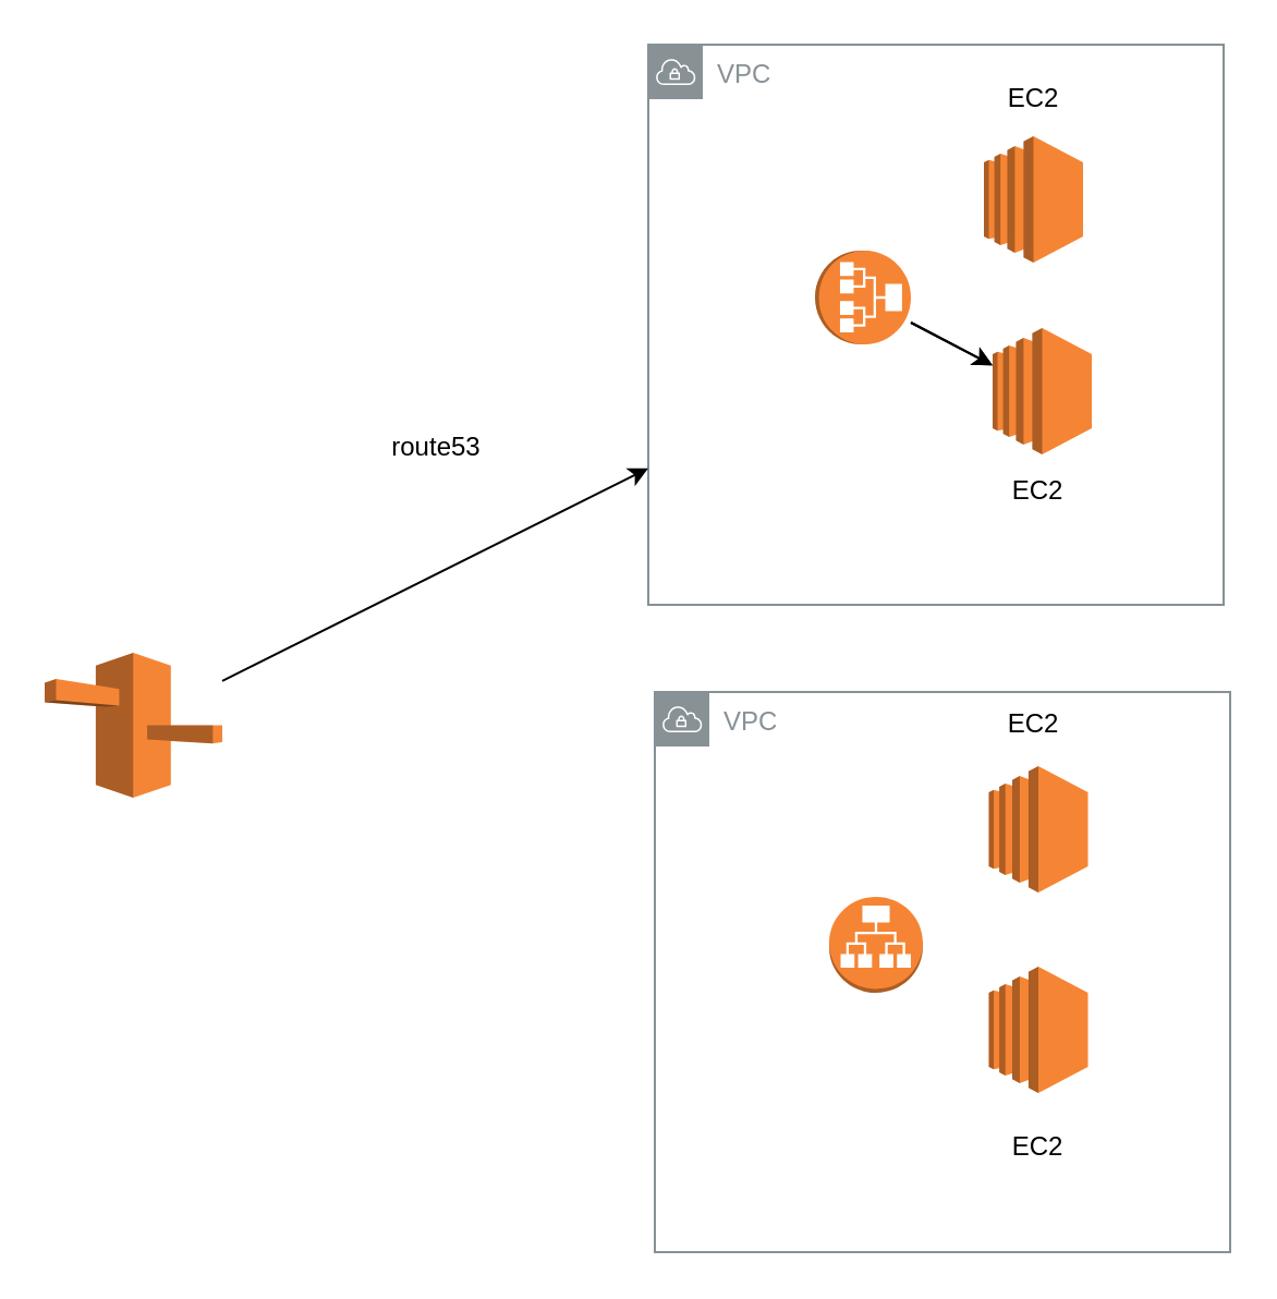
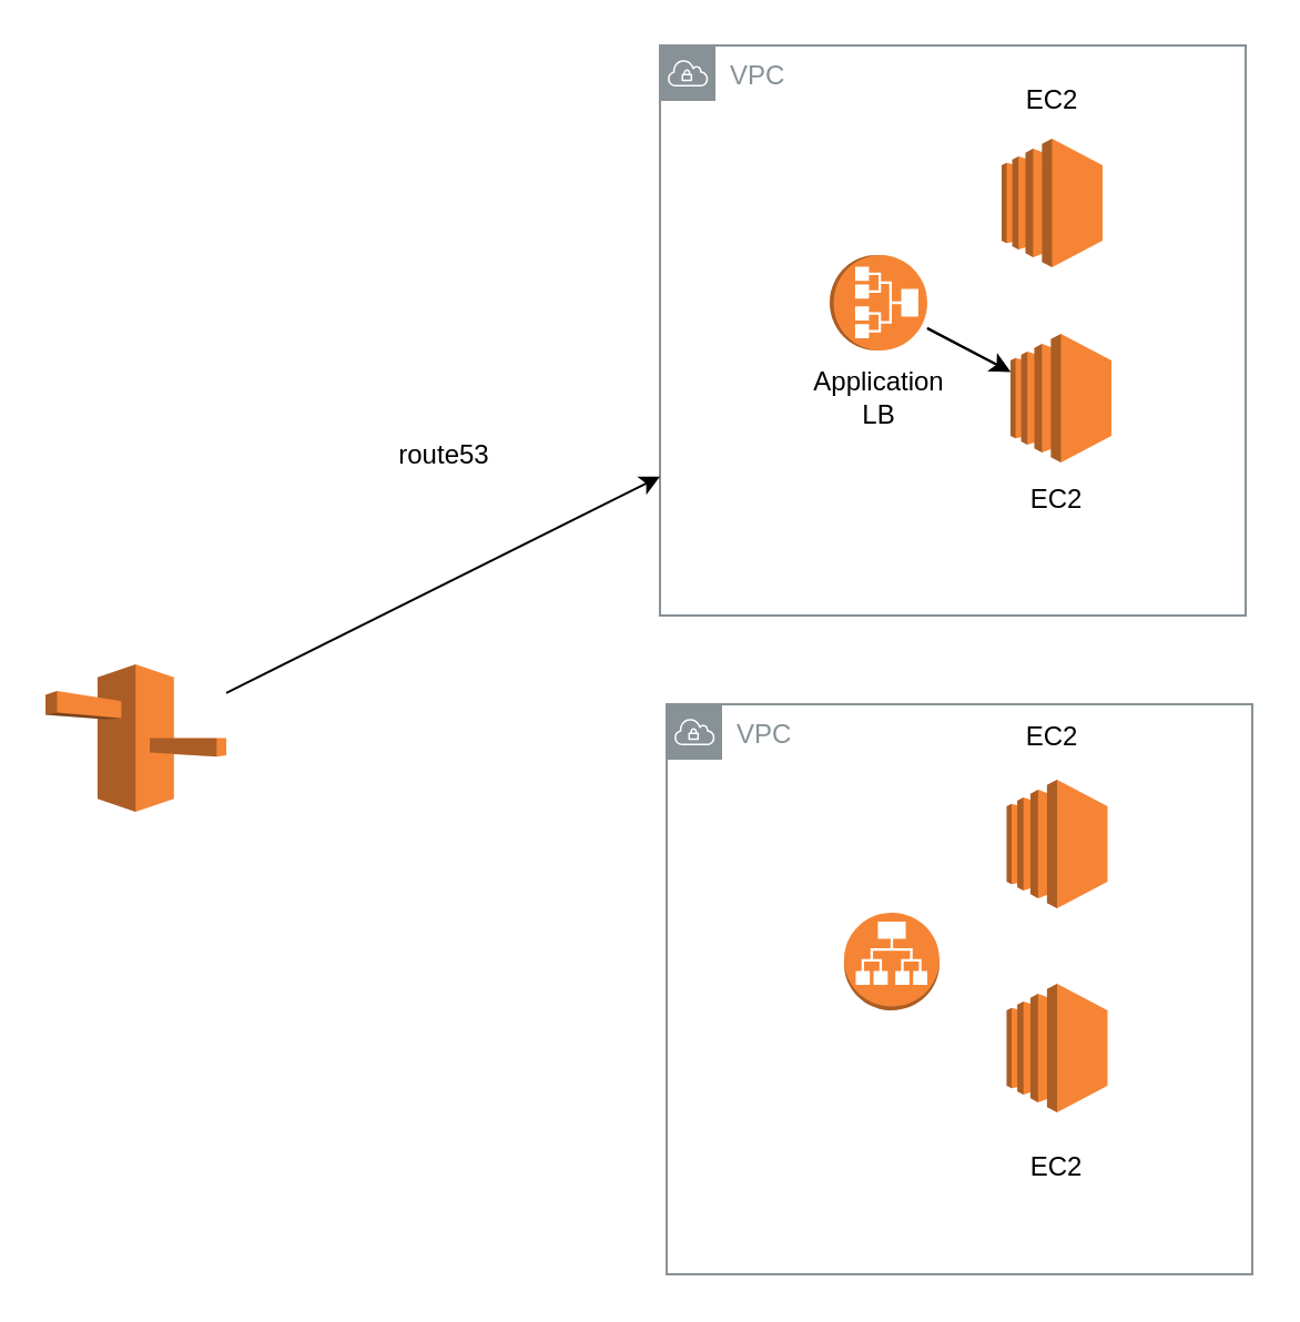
+ <mxCell id="11" value="Application LB" style="text;strokeColor=none;align=center;fillColor=none;html=1;verticalAlign=middle;whiteSpace=wrap;rounded=0;" vertex="1" parent="1"><mxGeometry x="365.5" y="164" width="60" height="30" as="geometry" /></mxCell>
